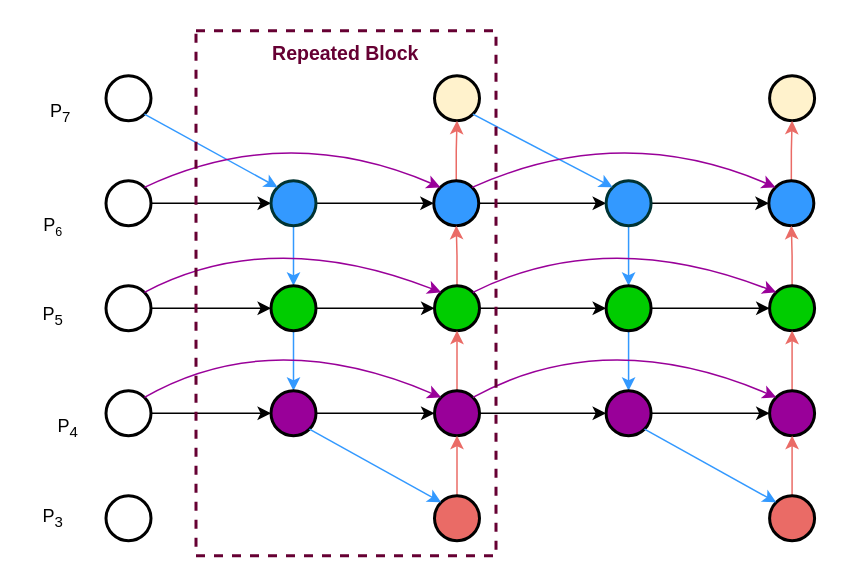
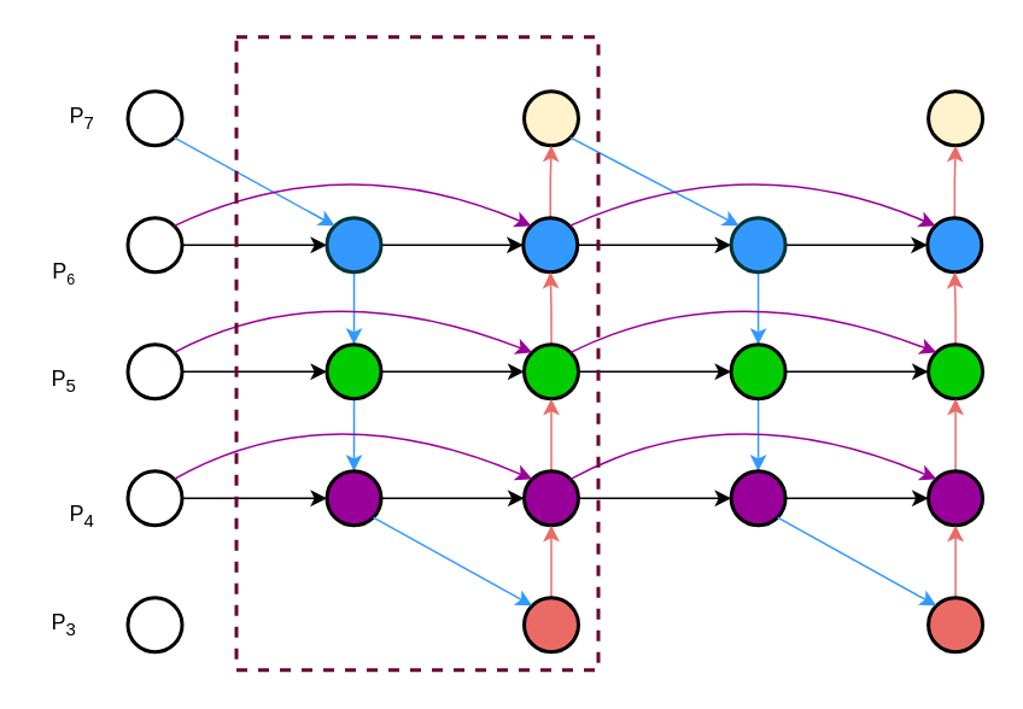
- <mxCell id="63" value="&lt;font color=&quot;#660033&quot; size=&quot;1&quot; style=&quot;&quot;&gt;&lt;b style=&quot;font-size: 13px;&quot;&gt;Repeated Block&lt;/b&gt;&lt;/font&gt;" style="text;html=1;strokeColor=none;fillColor=none;align=center;verticalAlign=middle;whiteSpace=wrap;rounded=0;dashed=1;" vertex="1" parent="1"><mxGeometry x="175" y="20" width="110" height="30" as="geometry" /></mxCell>
- <mxCell id="29" value="P&lt;sub&gt;7&lt;/sub&gt;" style="text;html=1;strokeColor=none;fillColor=none;align=center;verticalAlign=middle;whiteSpace=wrap;rounded=0;" vertex="1" parent="1"><mxGeometry x="25" y="60" width="30" height="30" as="geometry" /></mxCell>
+ <mxCell id="29" value="P&lt;sub&gt;7&lt;/sub&gt;" style="text;html=1;strokeColor=none;fillColor=none;align=center;verticalAlign=middle;whiteSpace=wrap;rounded=0;" vertex="1" parent="1"><mxGeometry x="30" y="50" width="30" height="30" as="geometry" /></mxCell>
